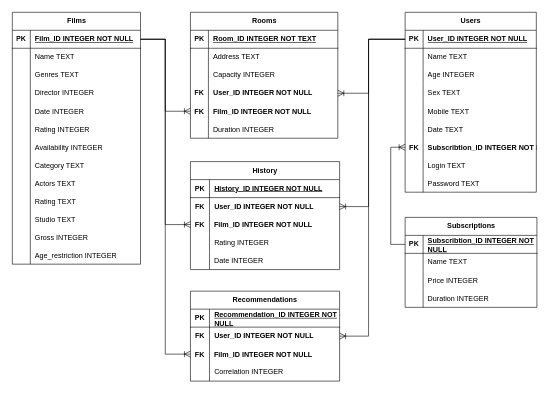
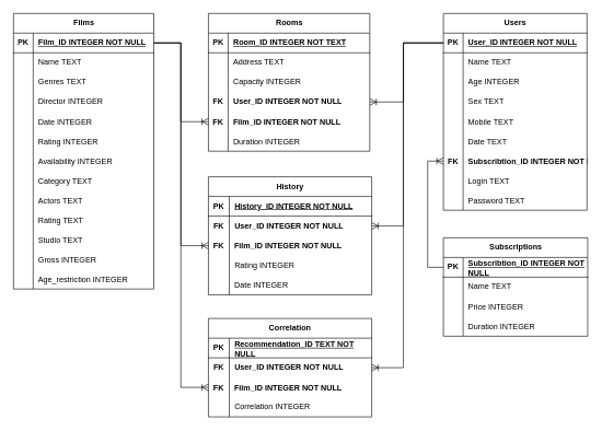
- <mxCell id="123" value="Recommendations" style="shape=table;startSize=30;container=1;collapsible=1;childLayout=tableLayout;fixedRows=1;rowLines=0;fontStyle=1;align=center;resizeLast=1;html=1;" parent="1" vertex="1"><mxGeometry x="317" y="485" width="248.75" height="150" as="geometry" /></mxCell>
+ <mxCell id="123" value="Correlation" style="shape=table;startSize=30;container=1;collapsible=1;childLayout=tableLayout;fixedRows=1;rowLines=0;fontStyle=1;align=center;resizeLast=1;html=1;" parent="1" vertex="1"><mxGeometry x="317" y="485" width="248.75" height="150" as="geometry" /></mxCell>
- <mxCell id="126" value="Recommendation_ID INTEGER NOT NULL" style="shape=partialRectangle;connectable=0;fillColor=none;top=0;left=0;bottom=0;right=0;align=left;spacingLeft=6;fontStyle=5;overflow=hidden;whiteSpace=wrap;html=1;" parent="124" vertex="1"><mxGeometry x="31.75" width="217" height="30" as="geometry"><mxRectangle width="217" height="30" as="alternateBounds" /></mxGeometry></mxCell>
+ <mxCell id="126" value="Recommendation_ID TEXT NOT NULL" style="shape=partialRectangle;connectable=0;fillColor=none;top=0;left=0;bottom=0;right=0;align=left;spacingLeft=6;fontStyle=5;overflow=hidden;whiteSpace=wrap;html=1;" parent="124" vertex="1"><mxGeometry x="31.75" width="217" height="30" as="geometry"><mxRectangle width="217" height="30" as="alternateBounds" /></mxGeometry></mxCell>
